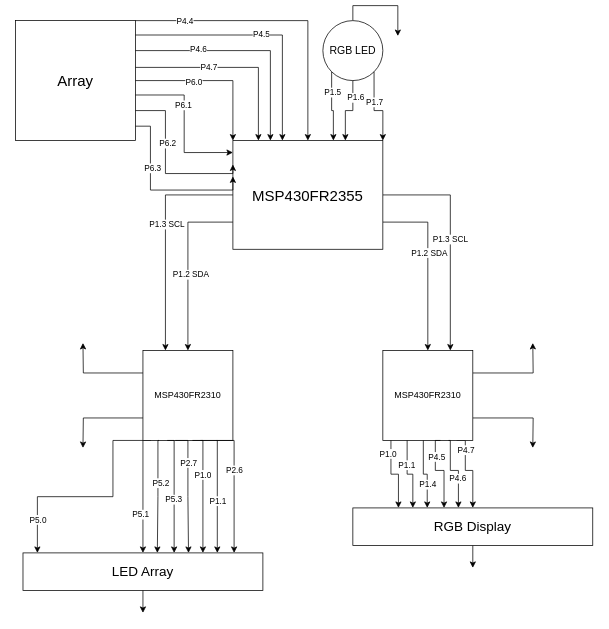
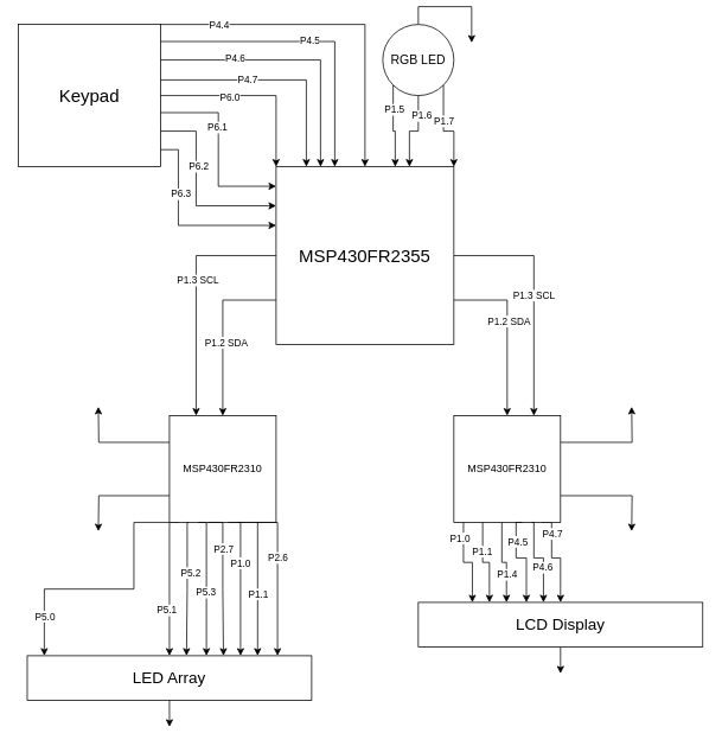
- <mxCell id="51" value="&lt;font style=&quot;font-size: 20px;&quot;&gt;Array&lt;/font&gt;" style="whiteSpace=wrap;html=1;aspect=fixed;points=[[0,0,0,0,0],[0,0.25,0,0,0],[0,0.5,0,0,0],[0,0.75,0,0,0],[0,1,0,0,0],[0.25,0,0,0,0],[0.25,1,0,0,0],[0.5,0,0,0,0],[0.5,1,0,0,0],[0.75,0,0,0,0],[0.75,1,0,0,0],[1,0,0,0,0],[1,0.12,0,0,0],[1,0.25,0,0,0],[1,0.39,0,0,0],[1,0.5,0,0,0],[1,0.62,0,0,0],[1,0.75,0,0,0],[1,0.88,0,0,0],[1,1,0,0,0]];" parent="1" vertex="1"><mxGeometry x="20" y="20" width="160" height="160" as="geometry" /></mxCell>
+ <mxCell id="51" value="&lt;font style=&quot;font-size: 20px;&quot;&gt;Keypad&lt;/font&gt;" style="whiteSpace=wrap;html=1;aspect=fixed;points=[[0,0,0,0,0],[0,0.25,0,0,0],[0,0.5,0,0,0],[0,0.75,0,0,0],[0,1,0,0,0],[0.25,0,0,0,0],[0.25,1,0,0,0],[0.5,0,0,0,0],[0.5,1,0,0,0],[0.75,0,0,0,0],[0.75,1,0,0,0],[1,0,0,0,0],[1,0.12,0,0,0],[1,0.25,0,0,0],[1,0.39,0,0,0],[1,0.5,0,0,0],[1,0.62,0,0,0],[1,0.75,0,0,0],[1,0.88,0,0,0],[1,1,0,0,0]];" parent="1" vertex="1"><mxGeometry x="20" y="20" width="160" height="160" as="geometry" /></mxCell>
- <mxCell id="9" value="&lt;font style=&quot;font-size: 20px;&quot;&gt;MSP430FR2355&lt;/font&gt;" style="whiteSpace=wrap;html=1;aspect=fixed;points=[[0,0,0,0,0],[0,0.11,0,0,0],[0,0.22,0,0,0],[0,0.25,0,0,0],[0,0.33,0,0,0],[0,0.44,0,0,0],[0,0.5,0,0,0],[0,0.56,0,0,0],[0,0.67,0,0,0],[0,0.75,0,0,0],[0,0.78,0,0,0],[0,0.89,0,0,0],[0,1,0,0,0],[0.17,0,0,0,0],[0.25,0,0,0,0],[0.25,1,0,0,0],[0.33,0,0,0,0],[0.5,0,0,0,0],[0.5,1,0,0,0],[0.67,0,0,0,0],[0.75,0,0,0,0],[0.75,1,0,0,0],[0.83,0,0,0,0],[1,0,0,0,0],[1,0.25,0,0,0],[1,0.5,0,0,0],[1,0.75,0,0,0],[1,1,0,0,0]];" parent="1" vertex="1"><mxGeometry x="310" y="180" width="200" height="145" as="geometry" /></mxCell>
+ <mxCell id="9" value="&lt;font style=&quot;font-size: 20px;&quot;&gt;MSP430FR2355&lt;/font&gt;" style="whiteSpace=wrap;html=1;aspect=fixed;points=[[0,0,0,0,0],[0,0.11,0,0,0],[0,0.22,0,0,0],[0,0.25,0,0,0],[0,0.33,0,0,0],[0,0.44,0,0,0],[0,0.5,0,0,0],[0,0.56,0,0,0],[0,0.67,0,0,0],[0,0.75,0,0,0],[0,0.78,0,0,0],[0,0.89,0,0,0],[0,1,0,0,0],[0.17,0,0,0,0],[0.25,0,0,0,0],[0.25,1,0,0,0],[0.33,0,0,0,0],[0.5,0,0,0,0],[0.5,1,0,0,0],[0.67,0,0,0,0],[0.75,0,0,0,0],[0.75,1,0,0,0],[0.83,0,0,0,0],[1,0,0,0,0],[1,0.25,0,0,0],[1,0.5,0,0,0],[1,0.75,0,0,0],[1,1,0,0,0]];" parent="1" vertex="1"><mxGeometry x="310" y="180" width="200" height="200" as="geometry" /></mxCell>
- <mxCell id="21" value="&lt;font style=&quot;font-size: 18px;&quot;&gt;RGB Display&lt;/font&gt;" style="rounded=0;whiteSpace=wrap;html=1;points=[[0,0,0,0,0],[0,0.25,0,0,0],[0,0.5,0,0,0],[0,0.75,0,0,0],[0,1,0,0,0],[0.06,0,0,0,0],[0.13,0,0,0,0],[0.19,0,0,0,0],[0.25,0,0,0,0],[0.25,1,0,0,0],[0.31,0,0,0,0],[0.38,0,0,0,0],[0.44,0,0,0,0],[0.5,0,0,0,0],[0.5,1,0,0,0],[0.56,0,0,0,0],[0.63,0,0,0,0],[0.69,0,0,0,0],[0.75,0,0,0,0],[0.75,1,0,0,0],[0.81,0,0,0,0],[0.88,0,0,0,0],[0.94,0,0,0,0],[1,0,0,0,0],[1,0.25,0,0,0],[1,0.5,0,0,0],[1,0.75,0,0,0],[1,1,0,0,0]];" parent="1" vertex="1"><mxGeometry x="470" y="670" width="320" height="50" as="geometry" /></mxCell>
+ <mxCell id="21" value="&lt;font style=&quot;font-size: 18px;&quot;&gt;LCD Display&lt;/font&gt;" style="rounded=0;whiteSpace=wrap;html=1;points=[[0,0,0,0,0],[0,0.25,0,0,0],[0,0.5,0,0,0],[0,0.75,0,0,0],[0,1,0,0,0],[0.06,0,0,0,0],[0.13,0,0,0,0],[0.19,0,0,0,0],[0.25,0,0,0,0],[0.25,1,0,0,0],[0.31,0,0,0,0],[0.38,0,0,0,0],[0.44,0,0,0,0],[0.5,0,0,0,0],[0.5,1,0,0,0],[0.56,0,0,0,0],[0.63,0,0,0,0],[0.69,0,0,0,0],[0.75,0,0,0,0],[0.75,1,0,0,0],[0.81,0,0,0,0],[0.88,0,0,0,0],[0.94,0,0,0,0],[1,0,0,0,0],[1,0.25,0,0,0],[1,0.5,0,0,0],[1,0.75,0,0,0],[1,1,0,0,0]];" parent="1" vertex="1"><mxGeometry x="470" y="670" width="320" height="50" as="geometry" /></mxCell>
